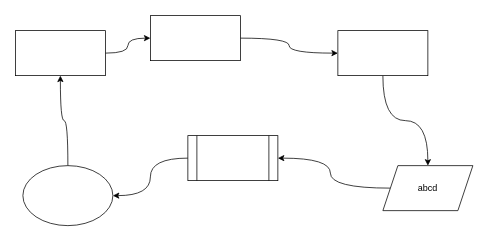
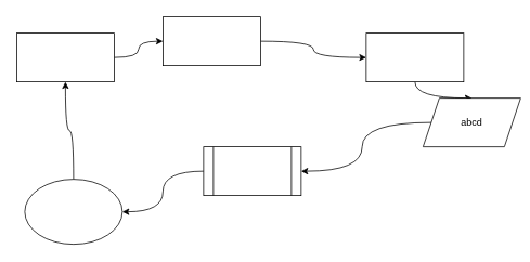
- <mxCell id="7" value="abcd" style="shape=parallelogram;perimeter=parallelogramPerimeter;whiteSpace=wrap;html=1;fixedSize=1;rounded=0;" vertex="1" parent="1"><mxGeometry x="510" y="220" width="120" height="60" as="geometry" /></mxCell>
+ <mxCell id="7" value="abcd" style="shape=parallelogram;perimeter=parallelogramPerimeter;whiteSpace=wrap;html=1;fixedSize=1;rounded=0;" vertex="1" parent="1"><mxGeometry x="520" y="120" width="120" height="60" as="geometry" /></mxCell>
